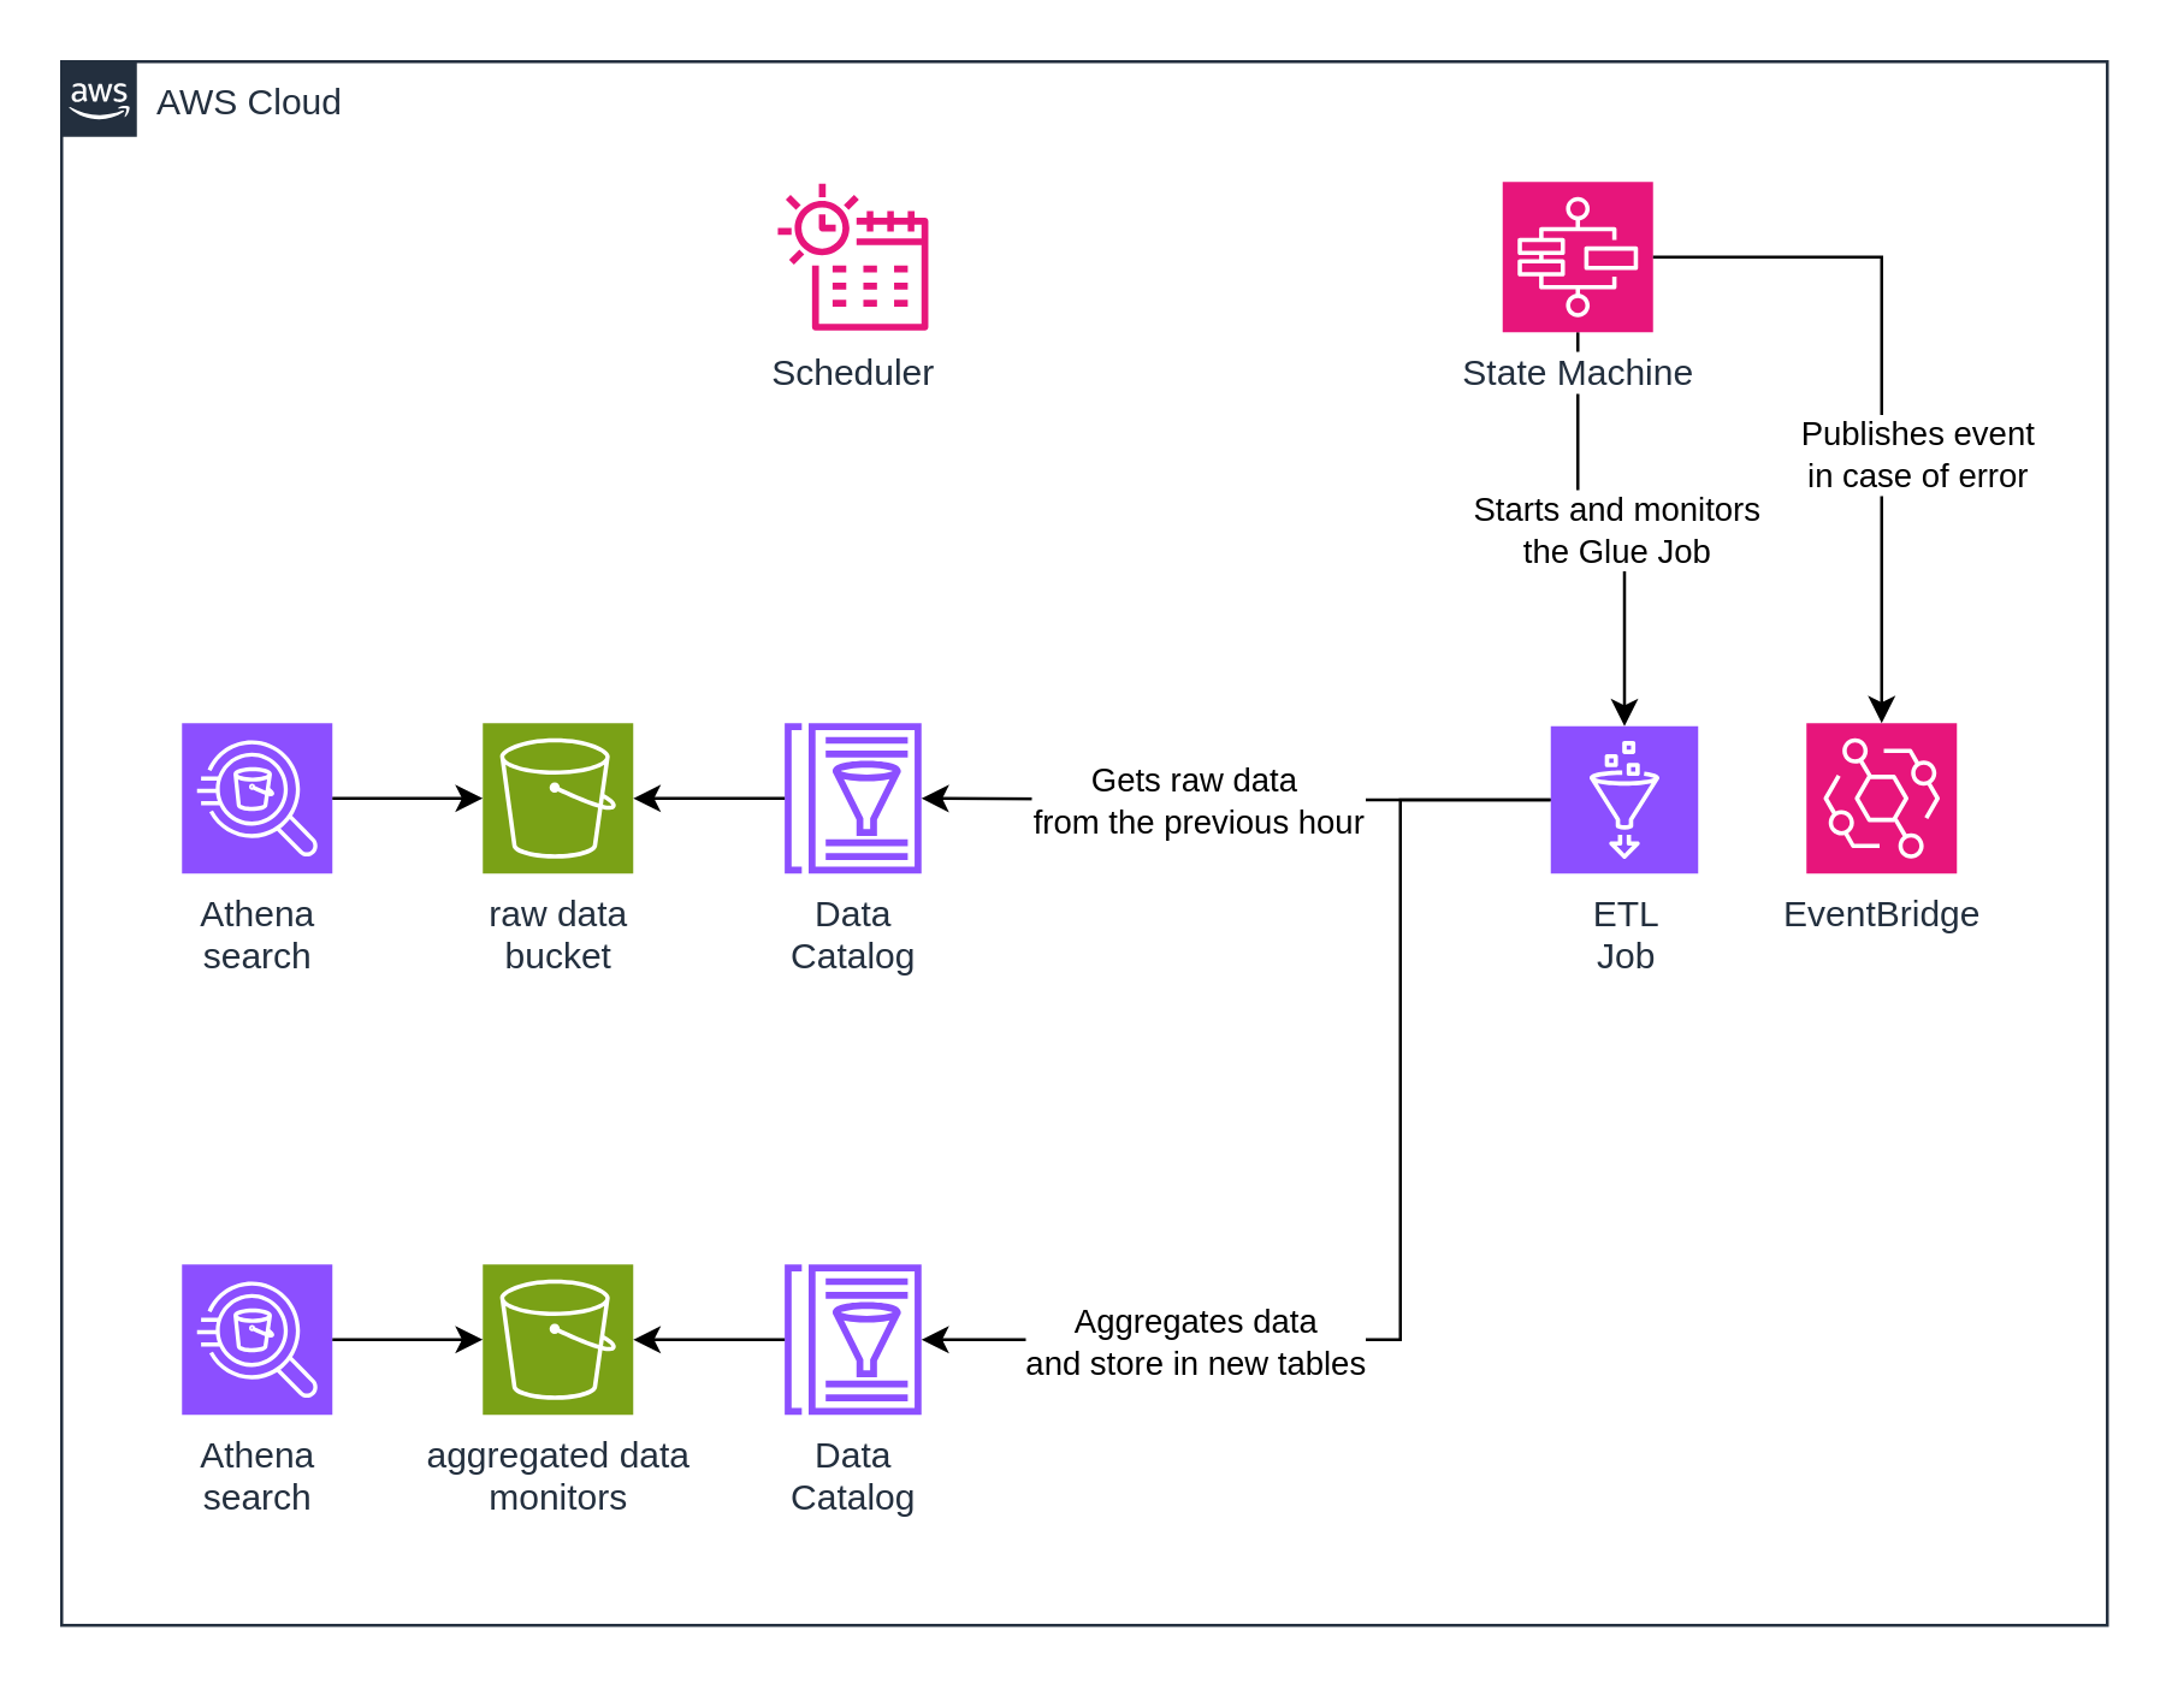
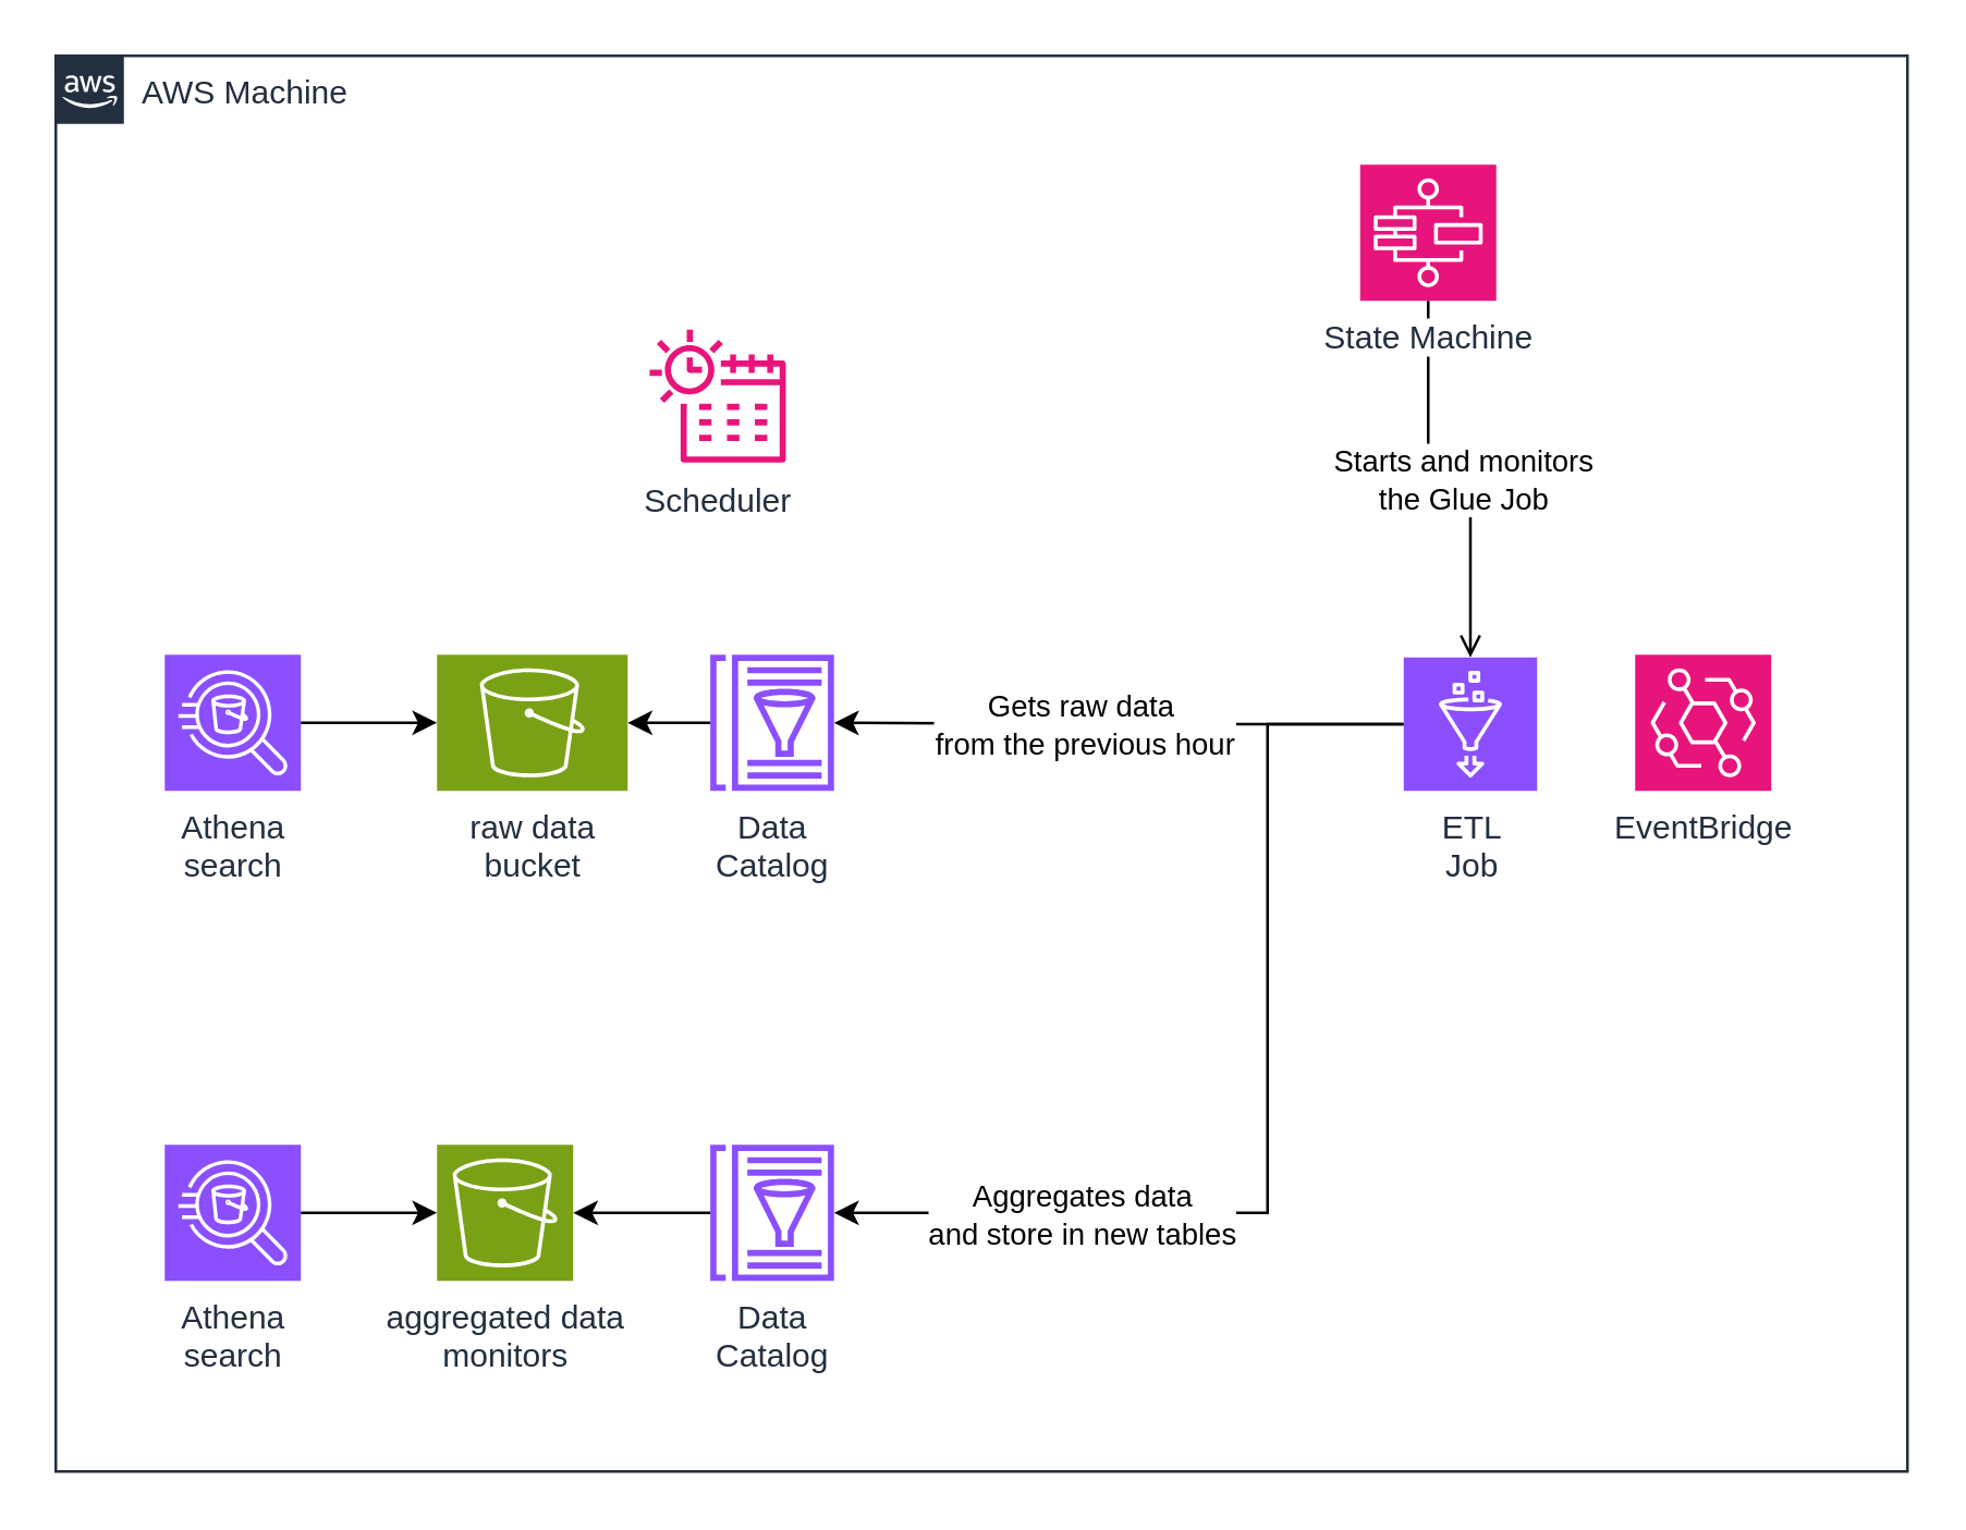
- <mxCell id="2" value="AWS Cloud" style="points=[[0,0],[0.25,0],[0.5,0],[0.75,0],[1,0],[1,0.25],[1,0.5],[1,0.75],[1,1],[0.75,1],[0.5,1],[0.25,1],[0,1],[0,0.75],[0,0.5],[0,0.25]];outlineConnect=0;gradientColor=none;html=1;whiteSpace=wrap;fontSize=12;fontStyle=0;container=1;pointerEvents=0;collapsible=0;recursiveResize=0;shape=mxgraph.aws4.group;grIcon=mxgraph.aws4.group_aws_cloud_alt;strokeColor=#232F3E;fillColor=none;verticalAlign=top;align=left;spacingLeft=30;fontColor=#232F3E;dashed=0;" vertex="1" parent="1"><mxGeometry x="20" y="20" width="680" height="520" as="geometry" /></mxCell>
+ <mxCell id="2" value="AWS Machine" style="points=[[0,0],[0.25,0],[0.5,0],[0.75,0],[1,0],[1,0.25],[1,0.5],[1,0.75],[1,1],[0.75,1],[0.5,1],[0.25,1],[0,1],[0,0.75],[0,0.5],[0,0.25]];outlineConnect=0;gradientColor=none;html=1;whiteSpace=wrap;fontSize=12;fontStyle=0;container=1;pointerEvents=0;collapsible=0;recursiveResize=0;shape=mxgraph.aws4.group;grIcon=mxgraph.aws4.group_aws_cloud_alt;strokeColor=#232F3E;fillColor=none;verticalAlign=top;align=left;spacingLeft=30;fontColor=#232F3E;dashed=0;" vertex="1" parent="1"><mxGeometry x="20" y="20" width="680" height="520" as="geometry" /></mxCell>
- <mxCell id="5" value="Scheduler" style="sketch=0;outlineConnect=0;fontColor=#232F3E;gradientColor=none;fillColor=#E7157B;strokeColor=none;dashed=0;verticalLabelPosition=bottom;verticalAlign=top;align=center;html=1;fontSize=12;fontStyle=0;aspect=fixed;pointerEvents=1;shape=mxgraph.aws4.eventbridge_scheduler;" vertex="1" parent="2"><mxGeometry x="238.08" y="40" width="50" height="50" as="geometry" /></mxCell>
+ <mxCell id="5" value="Scheduler" style="sketch=0;outlineConnect=0;fontColor=#232F3E;gradientColor=none;fillColor=#E7157B;strokeColor=none;dashed=0;verticalLabelPosition=bottom;verticalAlign=top;align=center;html=1;fontSize=12;fontStyle=0;aspect=fixed;pointerEvents=1;shape=mxgraph.aws4.eventbridge_scheduler;" vertex="1" parent="2"><mxGeometry x="218.08" y="100" width="50" height="50" as="geometry" /></mxCell>
- <mxCell id="23" style="edgeStyle=orthogonalEdgeStyle;rounded=0;orthogonalLoop=1;jettySize=auto;html=1;entryX=0.5;entryY=0;entryDx=0;entryDy=0;entryPerimeter=0;" edge="1" parent="2" source="9" target="22"><mxGeometry relative="1" as="geometry" /></mxCell>
- <mxCell id="24" value="Publishes event&lt;div&gt;in case of error&lt;/div&gt;" style="edgeLabel;html=1;align=center;verticalAlign=middle;resizable=0;points=[];" vertex="1" connectable="0" parent="23"><mxGeometry x="-0.744" relative="1" as="geometry"><mxPoint x="57" y="65" as="offset" /></mxGeometry></mxCell>
- <mxCell id="7" style="edgeStyle=orthogonalEdgeStyle;rounded=0;orthogonalLoop=1;jettySize=auto;html=1;" edge="1" parent="2" source="9" target="15"><mxGeometry relative="1" as="geometry" /></mxCell>
+ <mxCell id="7" style="edgeStyle=orthogonalEdgeStyle;rounded=0;orthogonalLoop=1;jettySize=auto;html=1;endArrow=open;" edge="1" parent="2" source="9" target="15"><mxGeometry relative="1" as="geometry" /></mxCell>
- <mxCell id="3" value="raw data&lt;div&gt;bucket&lt;/div&gt;" style="sketch=0;points=[[0,0,0],[0.25,0,0],[0.5,0,0],[0.75,0,0],[1,0,0],[0,1,0],[0.25,1,0],[0.5,1,0],[0.75,1,0],[1,1,0],[0,0.25,0],[0,0.5,0],[0,0.75,0],[1,0.25,0],[1,0.5,0],[1,0.75,0]];outlineConnect=0;fontColor=#232F3E;fillColor=#7AA116;strokeColor=#ffffff;dashed=0;verticalLabelPosition=bottom;verticalAlign=top;align=center;html=1;fontSize=12;fontStyle=0;aspect=fixed;shape=mxgraph.aws4.resourceIcon;resIcon=mxgraph.aws4.s3;" vertex="1" parent="2"><mxGeometry x="140" y="220" width="50" height="50" as="geometry" /></mxCell>
+ <mxCell id="3" value="raw data&lt;div&gt;bucket&lt;/div&gt;" style="sketch=0;points=[[0,0,0],[0.25,0,0],[0.5,0,0],[0.75,0,0],[1,0,0],[0,1,0],[0.25,1,0],[0.5,1,0],[0.75,1,0],[1,1,0],[0,0.25,0],[0,0.5,0],[0,0.75,0],[1,0.25,0],[1,0.5,0],[1,0.75,0]];outlineConnect=0;fontColor=#232F3E;fillColor=#7AA116;strokeColor=#ffffff;dashed=0;verticalLabelPosition=bottom;verticalAlign=top;align=center;html=1;fontSize=12;fontStyle=0;aspect=fixed;shape=mxgraph.aws4.resourceIcon;resIcon=mxgraph.aws4.s3;" vertex="1" parent="2"><mxGeometry x="140" y="220" width="70" height="50" as="geometry" /></mxCell>
